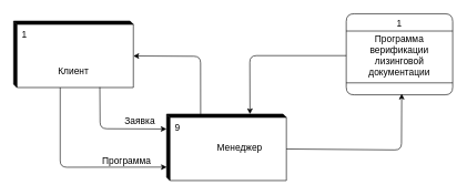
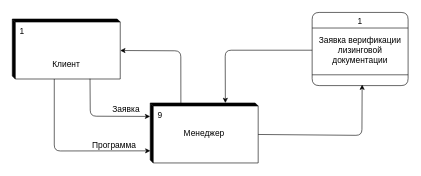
- <mxCell id="11" value="Программа верификации лизинговой документации" style="text;strokeColor=none;fillColor=none;align=center;verticalAlign=middle;spacingLeft=4;spacingRight=4;overflow=hidden;rotatable=0;points=[[0,0.5],[1,0.5]];portConstraint=eastwest;whiteSpace=wrap;html=1;fontSize=14;" vertex="1" parent="10"><mxGeometry y="26" width="160" height="74" as="geometry" /></mxCell>
+ <mxCell id="11" value="Заявка верификации лизинговой документации" style="text;strokeColor=none;fillColor=none;align=center;verticalAlign=middle;spacingLeft=4;spacingRight=4;overflow=hidden;rotatable=0;points=[[0,0.5],[1,0.5]];portConstraint=eastwest;whiteSpace=wrap;html=1;fontSize=14;" vertex="1" parent="10"><mxGeometry y="26" width="160" height="74" as="geometry" /></mxCell>
- <mxCell id="5" value="&lt;font&gt;Менеджер&lt;/font&gt;" style="text;html=1;align=center;verticalAlign=middle;whiteSpace=wrap;rounded=0;fontSize=14;" vertex="1" parent="2"><mxGeometry x="80" y="35" width="60" height="30" as="geometry" /></mxCell>
+ <mxCell id="5" value="&lt;font&gt;Менеджер&lt;/font&gt;" style="text;html=1;align=center;verticalAlign=middle;whiteSpace=wrap;rounded=0;fontSize=14;" vertex="1" parent="2"><mxGeometry x="60" y="35" width="60" height="30" as="geometry" /></mxCell>
